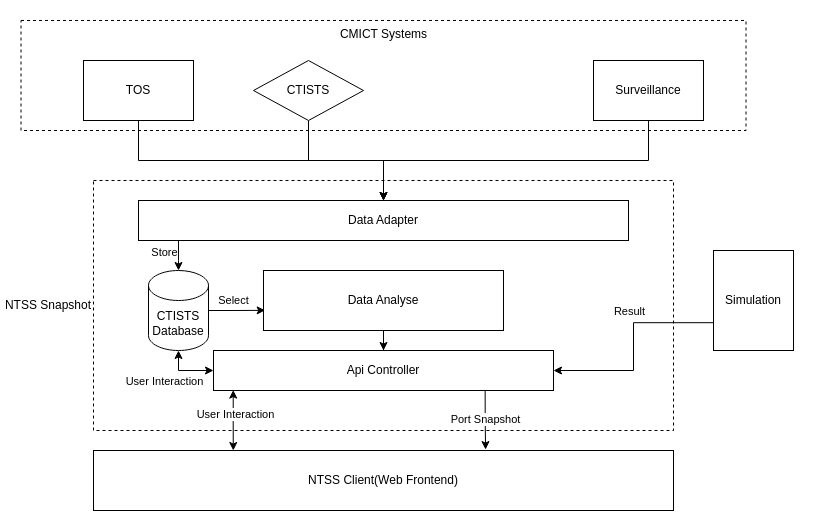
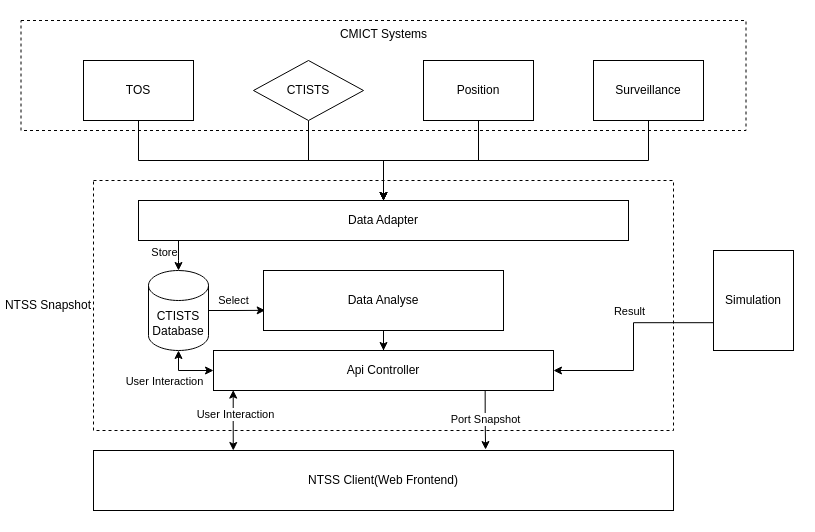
+ <mxCell id="9" value="Position" style="rounded=0;whiteSpace=wrap;html=1;" vertex="1" parent="1"><mxGeometry x="423" y="60" width="110" height="60" as="geometry" /></mxCell>
+ <mxCell id="8" style="edgeStyle=orthogonalEdgeStyle;rounded=0;orthogonalLoop=1;jettySize=auto;html=1;" edge="1" parent="1" source="9" target="15"><mxGeometry relative="1" as="geometry" /></mxCell>
